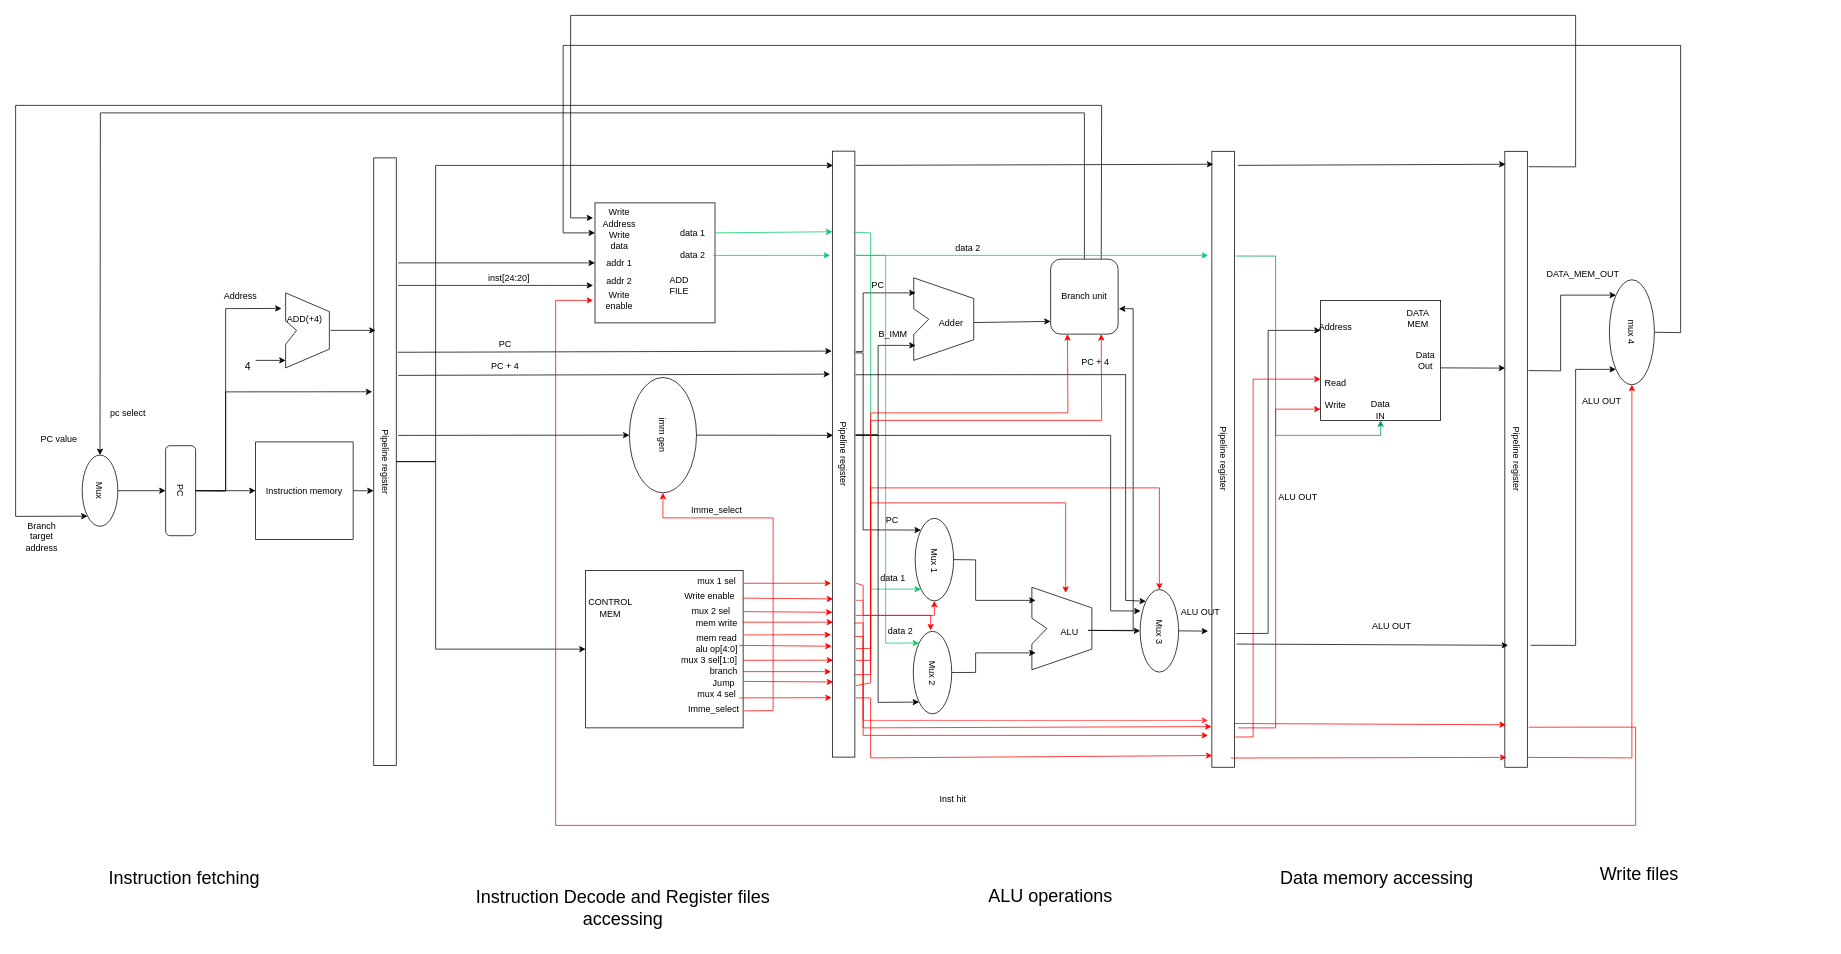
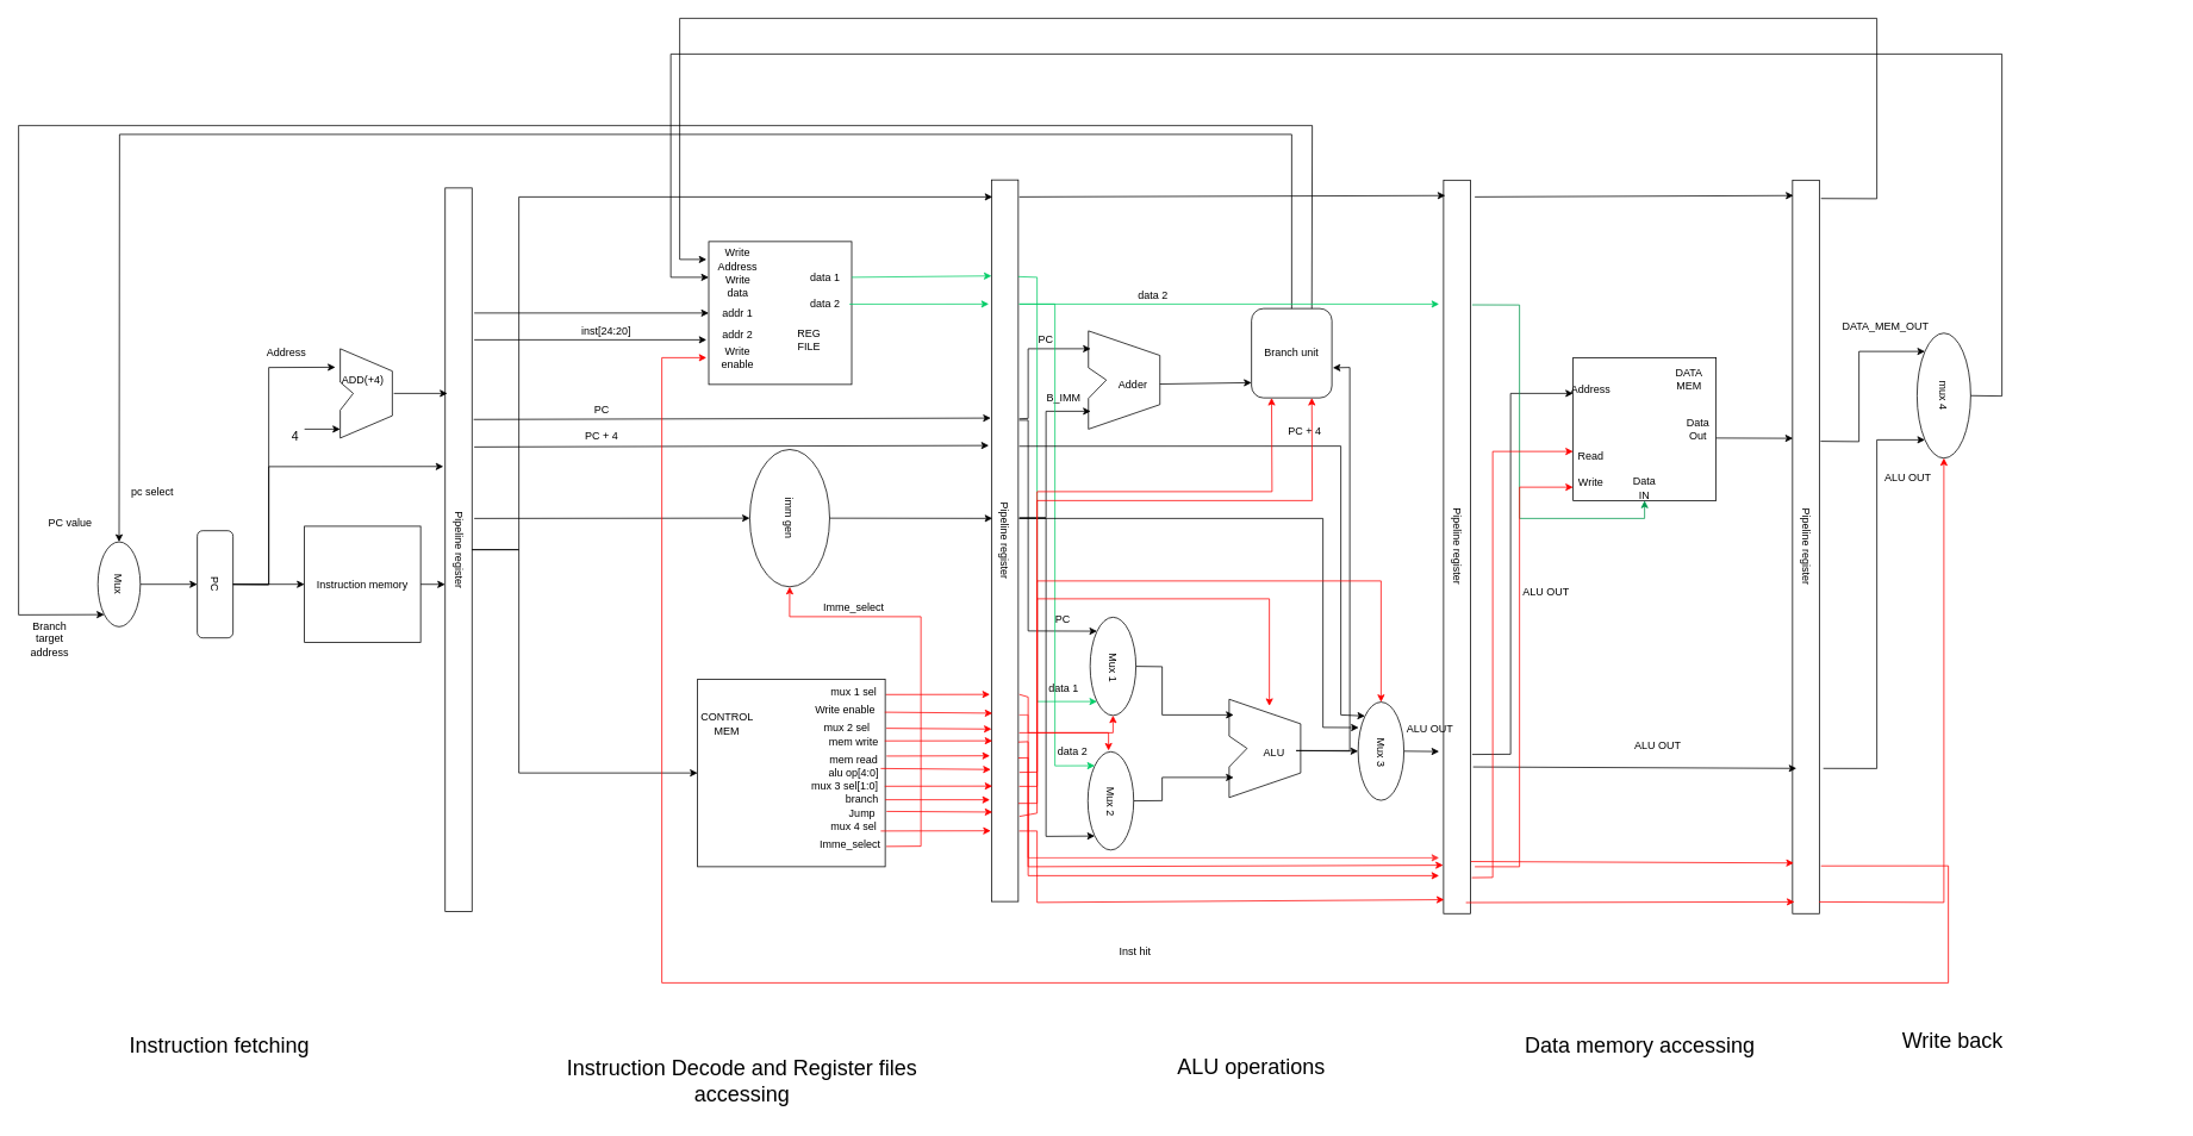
- <mxCell id="23" value="ADD FILE" style="text;html=1;strokeColor=none;fillColor=none;align=center;verticalAlign=middle;whiteSpace=wrap;" parent="1" vertex="1"><mxGeometry x="885" y="370" width="40" height="20" as="geometry" /></mxCell>
+ <mxCell id="23" value="REG FILE" style="text;html=1;strokeColor=none;fillColor=none;align=center;verticalAlign=middle;whiteSpace=wrap;" parent="1" vertex="1"><mxGeometry x="885" y="370" width="40" height="20" as="geometry" /></mxCell>
- <mxCell id="163" value="&lt;font style=&quot;font-size: 24px;&quot;&gt;Write files&lt;/font&gt;" style="text;html=1;strokeColor=none;fillColor=none;align=center;verticalAlign=middle;whiteSpace=wrap;rounded=0;" parent="1" vertex="1"><mxGeometry x="2110" y="1110" width="150" height="110" as="geometry" /></mxCell>
+ <mxCell id="163" value="&lt;font style=&quot;font-size: 24px;&quot;&gt;Write back&lt;/font&gt;" style="text;html=1;strokeColor=none;fillColor=none;align=center;verticalAlign=middle;whiteSpace=wrap;rounded=0;" parent="1" vertex="1"><mxGeometry x="2110" y="1110" width="150" height="110" as="geometry" /></mxCell>
